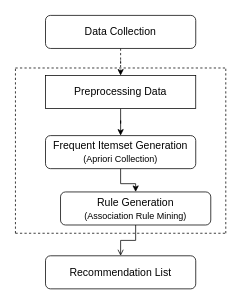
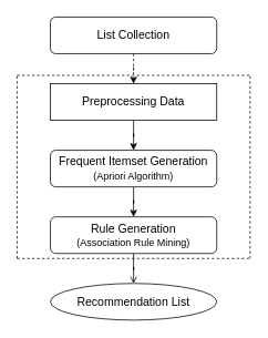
- <mxCell id="3" value="Data Collection" style="rounded=1;whiteSpace=wrap;html=1;gradientColor=none;fontSize=14;" parent="1" vertex="1"><mxGeometry x="60" y="20" width="200" height="44" as="geometry" /></mxCell>
+ <mxCell id="3" value="List Collection" style="rounded=1;whiteSpace=wrap;html=1;gradientColor=none;fontSize=14;" parent="1" vertex="1"><mxGeometry x="60" y="20" width="200" height="44" as="geometry" /></mxCell>
- <mxCell id="7" value="Frequent Itemset Generation&lt;br&gt;&lt;font style=&quot;font-size: 12px&quot;&gt;(Apriori Collection)&lt;/font&gt;" style="rounded=1;whiteSpace=wrap;html=1;fontSize=14;" parent="1" vertex="1"><mxGeometry x="60" y="180" width="200" height="44" as="geometry" /></mxCell>
+ <mxCell id="7" value="Frequent Itemset Generation&lt;br&gt;&lt;font style=&quot;font-size: 12px&quot;&gt;(Apriori Algorithm)&lt;/font&gt;" style="rounded=1;whiteSpace=wrap;html=1;fontSize=14;" parent="1" vertex="1"><mxGeometry x="60" y="180" width="200" height="44" as="geometry" /></mxCell>
- <mxCell id="9" value="Rule Generation&lt;br&gt;&lt;font style=&quot;font-size: 12px&quot;&gt;(Association Rule Mining)&lt;/font&gt;" style="rounded=1;whiteSpace=wrap;html=1;fontSize=14;" parent="1" vertex="1"><mxGeometry x="80" y="255" width="200" height="44" as="geometry" /></mxCell>
+ <mxCell id="9" value="Rule Generation&lt;br&gt;&lt;font style=&quot;font-size: 12px&quot;&gt;(Association Rule Mining)&lt;/font&gt;" style="rounded=1;whiteSpace=wrap;html=1;fontSize=14;" parent="1" vertex="1"><mxGeometry x="60" y="260" width="200" height="44" as="geometry" /></mxCell>
- <mxCell id="14" value="Recommendation List" style="rounded=1;whiteSpace=wrap;html=1;fontSize=14;" parent="1" vertex="1"><mxGeometry x="60" y="340" width="200" height="44" as="geometry" /></mxCell>
+ <mxCell id="14" value="Recommendation List" style="ellipse;whiteSpace=wrap;html=1;fontSize=14;" parent="1" vertex="1"><mxGeometry x="60" y="340" width="200" height="44" as="geometry" /></mxCell>
